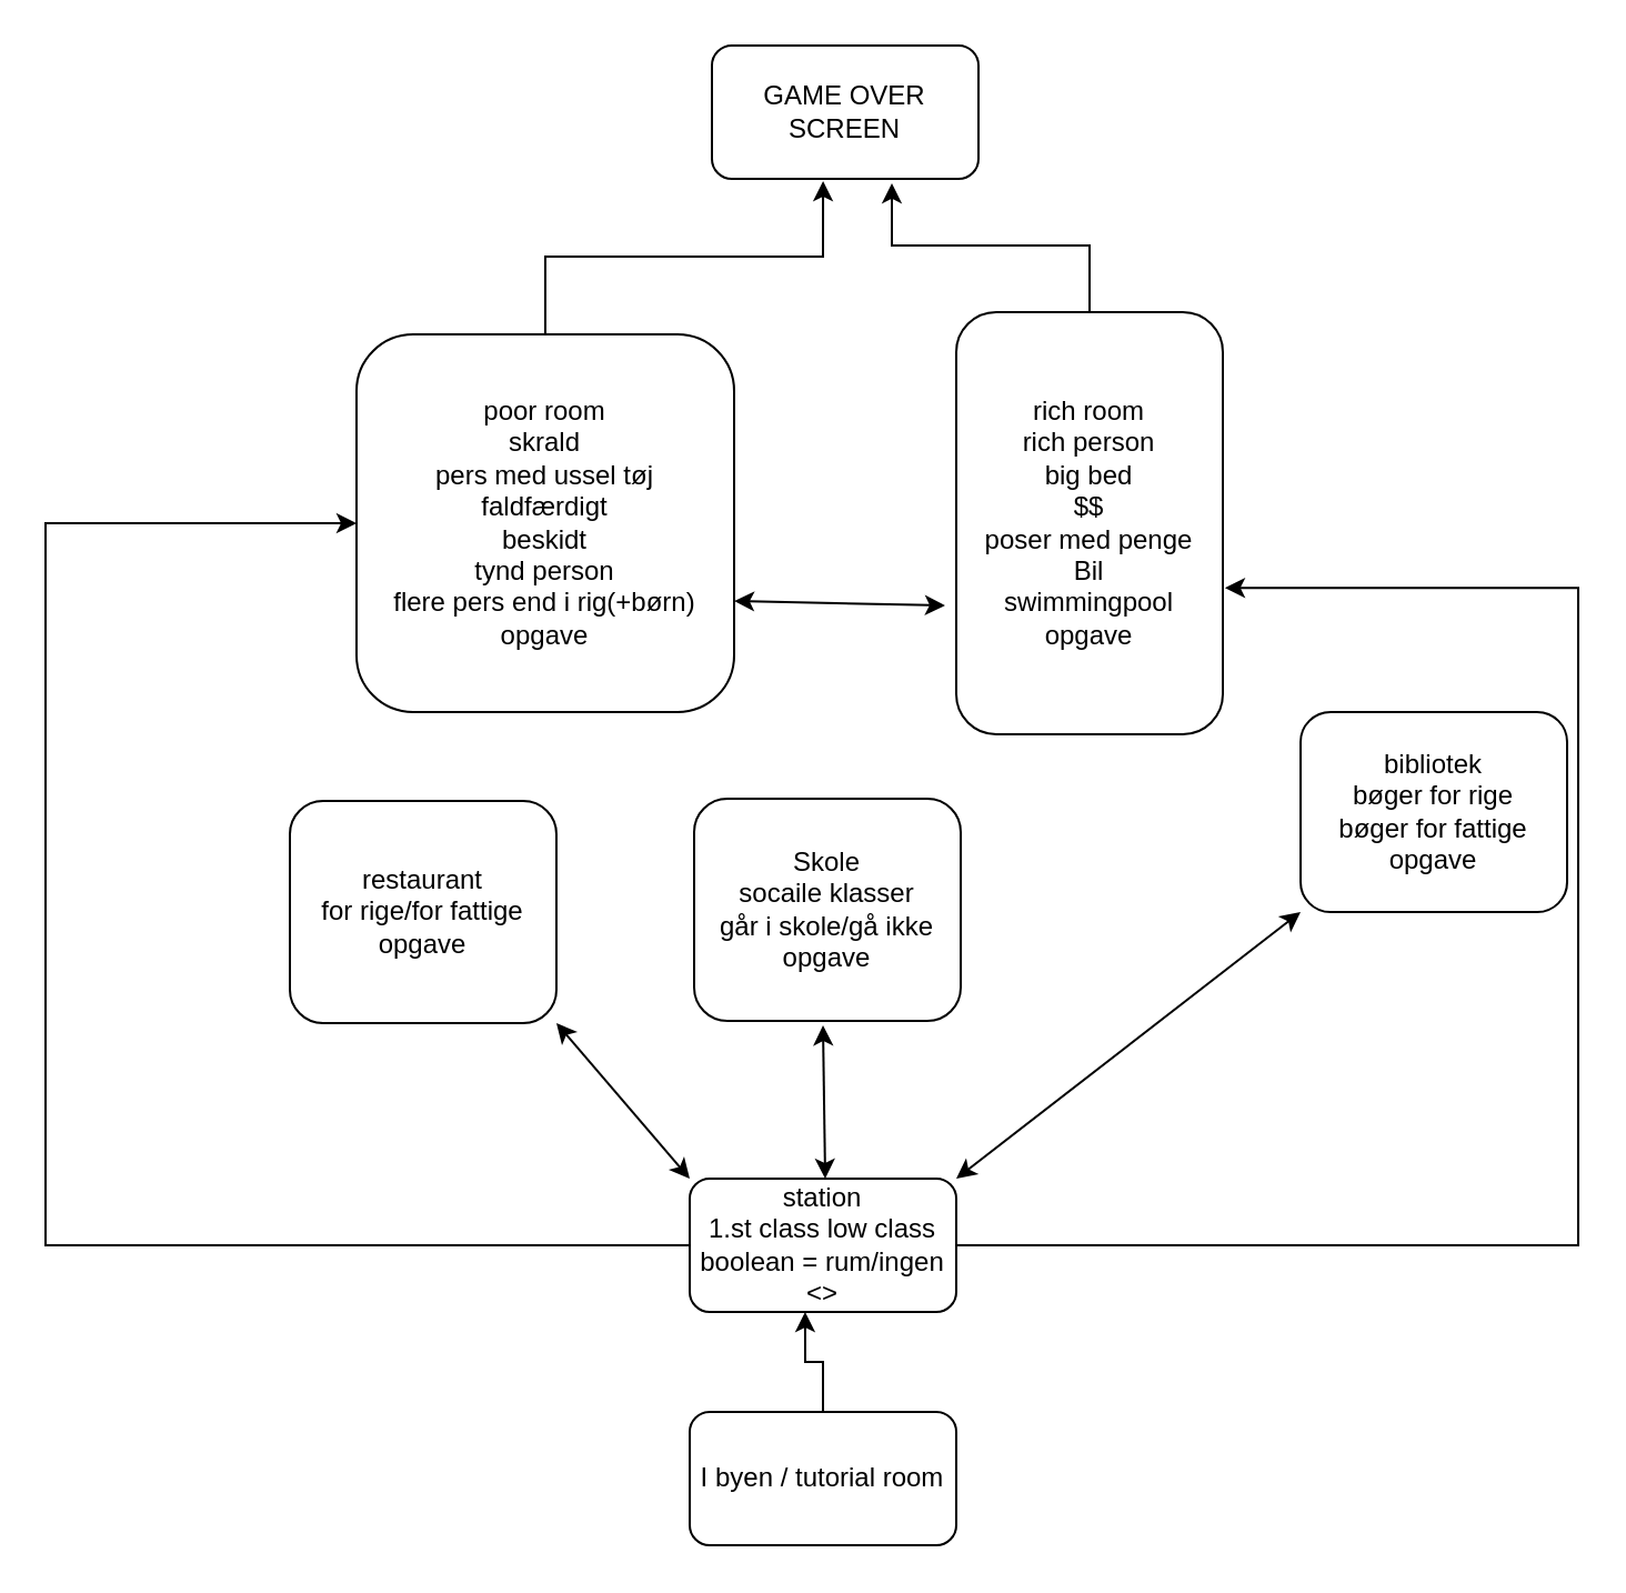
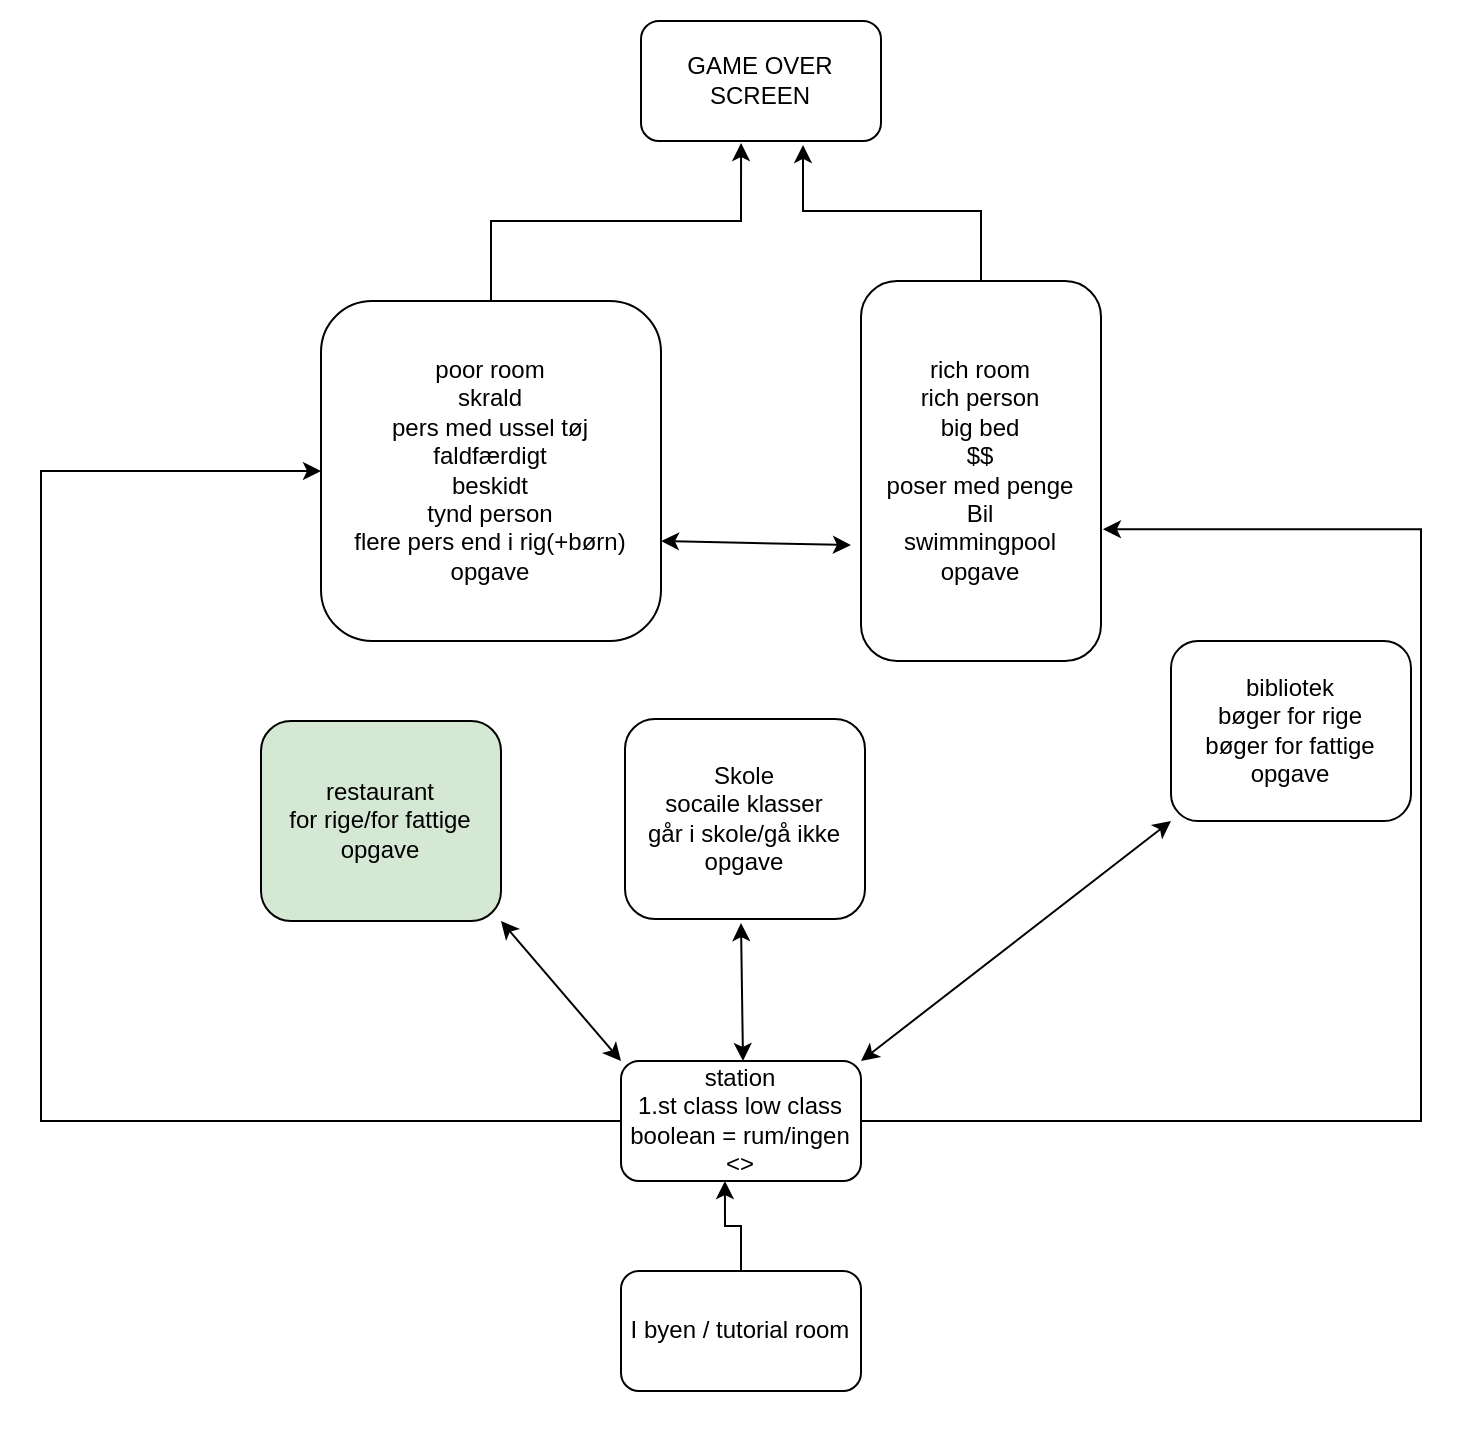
- <mxCell id="14" value="GAME OVER SCREEN" style="rounded=1;whiteSpace=wrap;html=1;" vertex="1" parent="1"><mxGeometry x="320" y="20" width="120" height="60" as="geometry" /></mxCell>
+ <mxCell id="14" value="GAME OVER SCREEN" style="rounded=1;whiteSpace=wrap;html=1;" vertex="1" parent="1"><mxGeometry x="320" y="10" width="120" height="60" as="geometry" /></mxCell>
- <mxCell id="13" value="restaurant&lt;br&gt;for rige/for fattige&lt;br&gt;opgave" style="rounded=1;whiteSpace=wrap;html=1;" vertex="1" parent="1"><mxGeometry x="130" y="360" width="120" height="100" as="geometry" /></mxCell>
+ <mxCell id="13" value="restaurant&lt;br&gt;for rige/for fattige&lt;br&gt;opgave" style="rounded=1;whiteSpace=wrap;html=1;fillColor=#d5e8d4;" vertex="1" parent="1"><mxGeometry x="130" y="360" width="120" height="100" as="geometry" /></mxCell>
